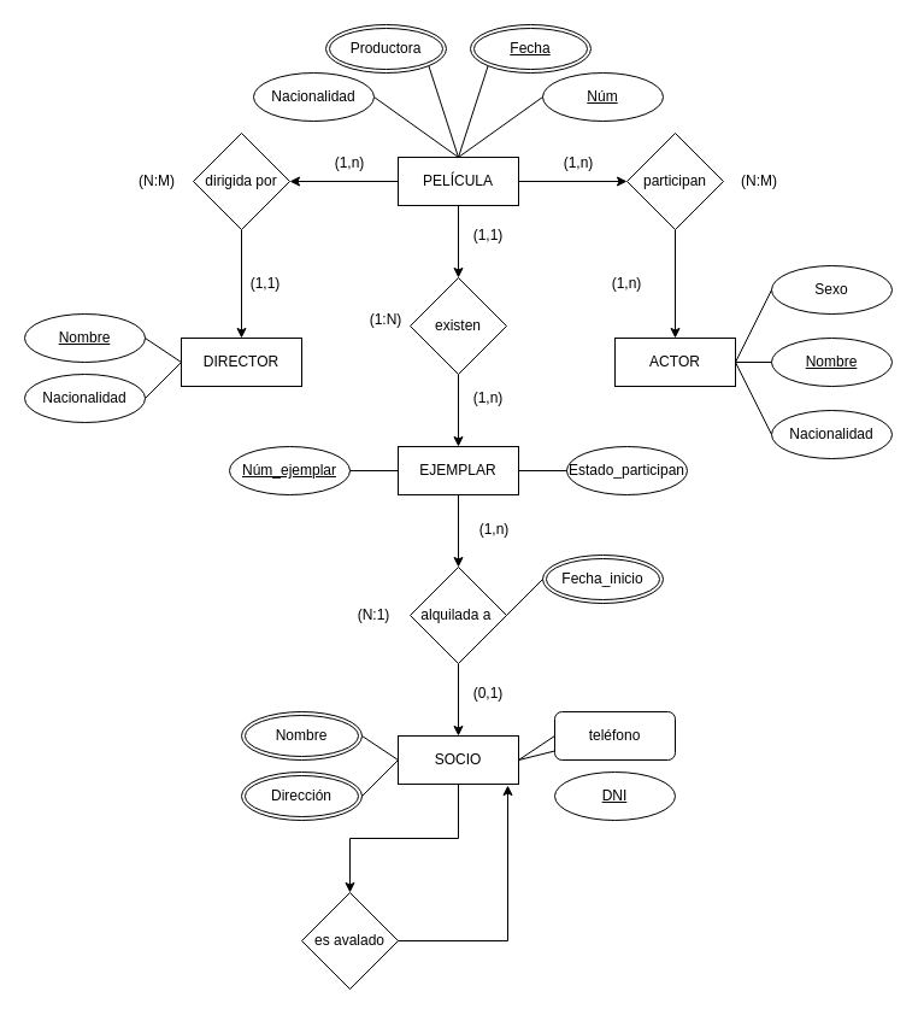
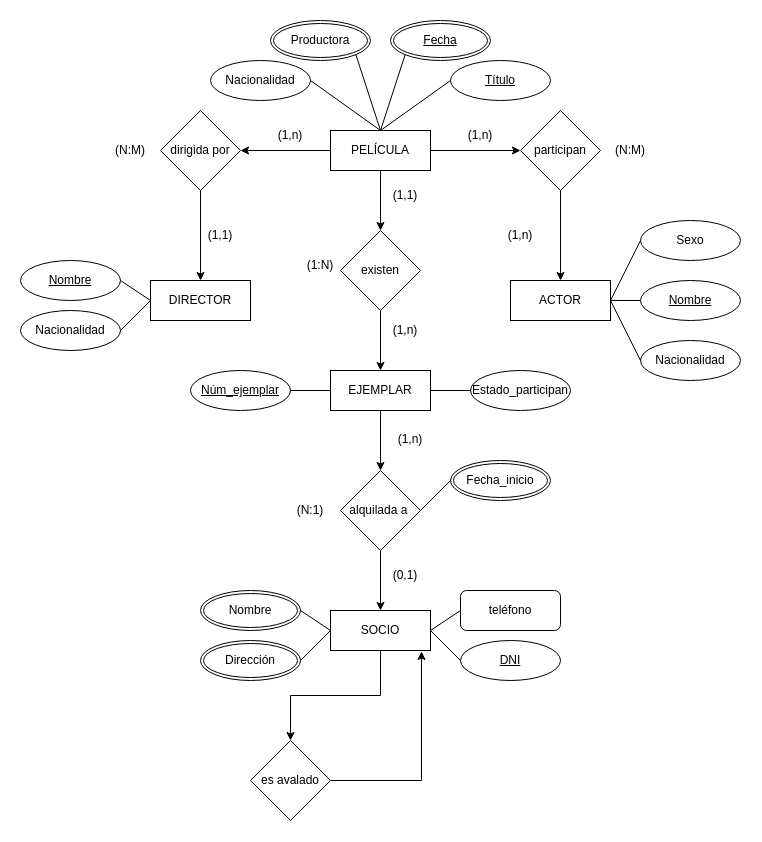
- <mxCell id="20" value="Núm" style="ellipse;whiteSpace=wrap;html=1;align=center;fontStyle=4;" parent="1" vertex="1"><mxGeometry x="450" y="60" width="100" height="40" as="geometry" /></mxCell>
+ <mxCell id="20" value="Título" style="ellipse;whiteSpace=wrap;html=1;align=center;fontStyle=4;" parent="1" vertex="1"><mxGeometry x="450" y="60" width="100" height="40" as="geometry" /></mxCell>
- <mxCell id="48" value="" style="endArrow=none;html=1;rounded=0;exitX=1;exitY=0.5;exitDx=0;exitDy=0;" edge="1" parent="1" source="11" target="42"><mxGeometry width="50" height="50" relative="1" as="geometry"><mxPoint x="350" y="750" as="sourcePoint" /><mxPoint x="380" y="720" as="targetPoint" /></mxGeometry></mxCell>
+ <mxCell id="48" value="" style="endArrow=none;html=1;rounded=0;entryX=0;entryY=0.5;entryDx=0;entryDy=0;exitX=1;exitY=0.5;exitDx=0;exitDy=0;" edge="1" parent="1" source="11" target="41"><mxGeometry width="50" height="50" relative="1" as="geometry"><mxPoint x="350" y="750" as="sourcePoint" /><mxPoint x="380" y="720" as="targetPoint" /></mxGeometry></mxCell>
